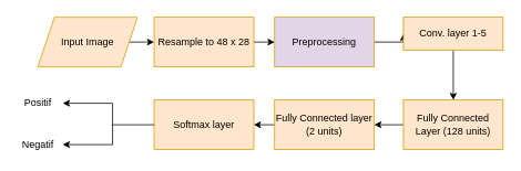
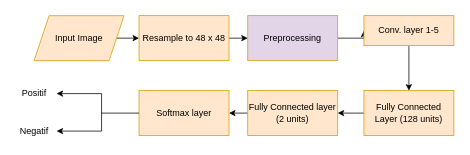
- <mxCell id="5" value="Resample to 48 x 28" style="rounded=0;whiteSpace=wrap;html=1;fillColor=#ffe6cc;strokeColor=#d79b00;" vertex="1" parent="1"><mxGeometry x="185" y="20" width="120" height="60" as="geometry" /></mxCell>
+ <mxCell id="5" value="Resample to 48 x 48" style="rounded=0;whiteSpace=wrap;html=1;fillColor=#ffe6cc;strokeColor=#d79b00;" vertex="1" parent="1"><mxGeometry x="185" y="20" width="120" height="60" as="geometry" /></mxCell>
